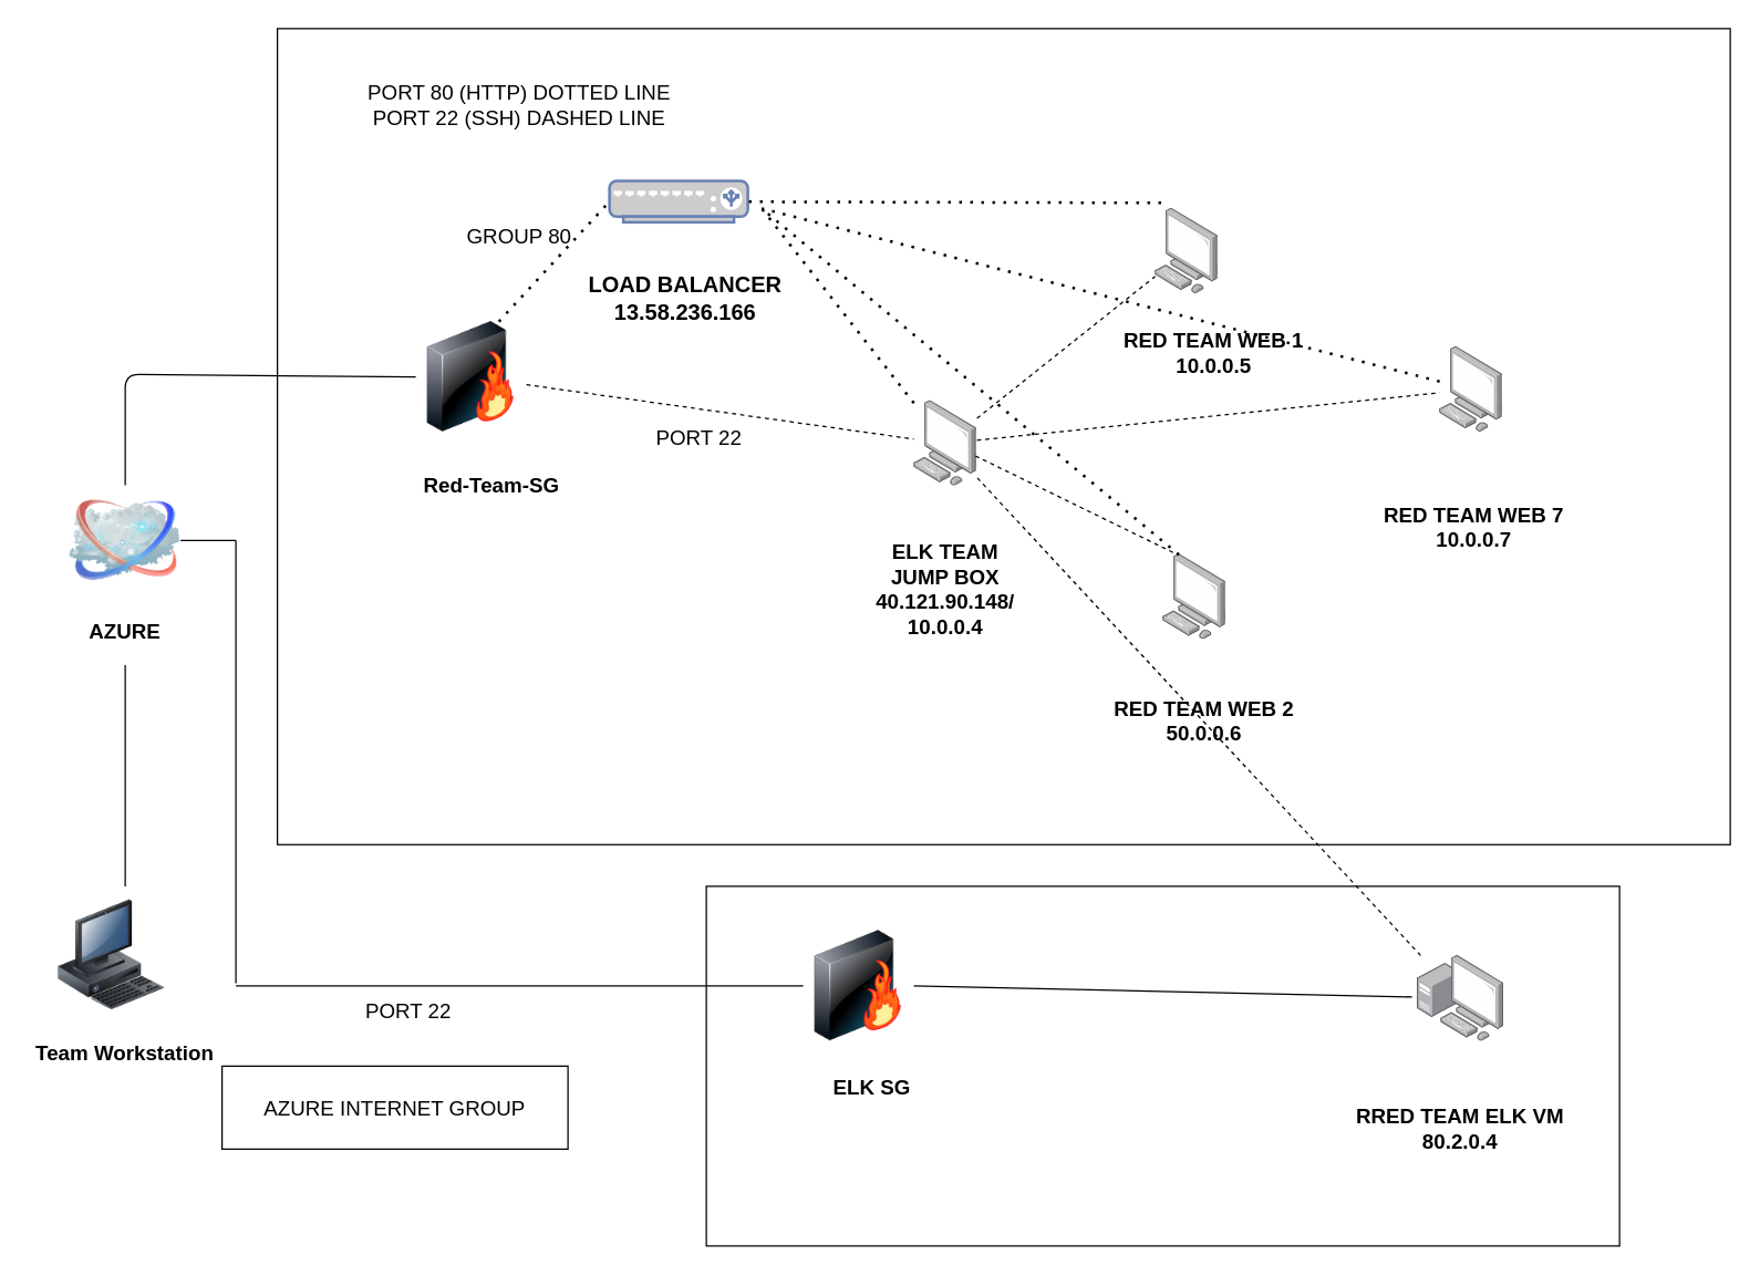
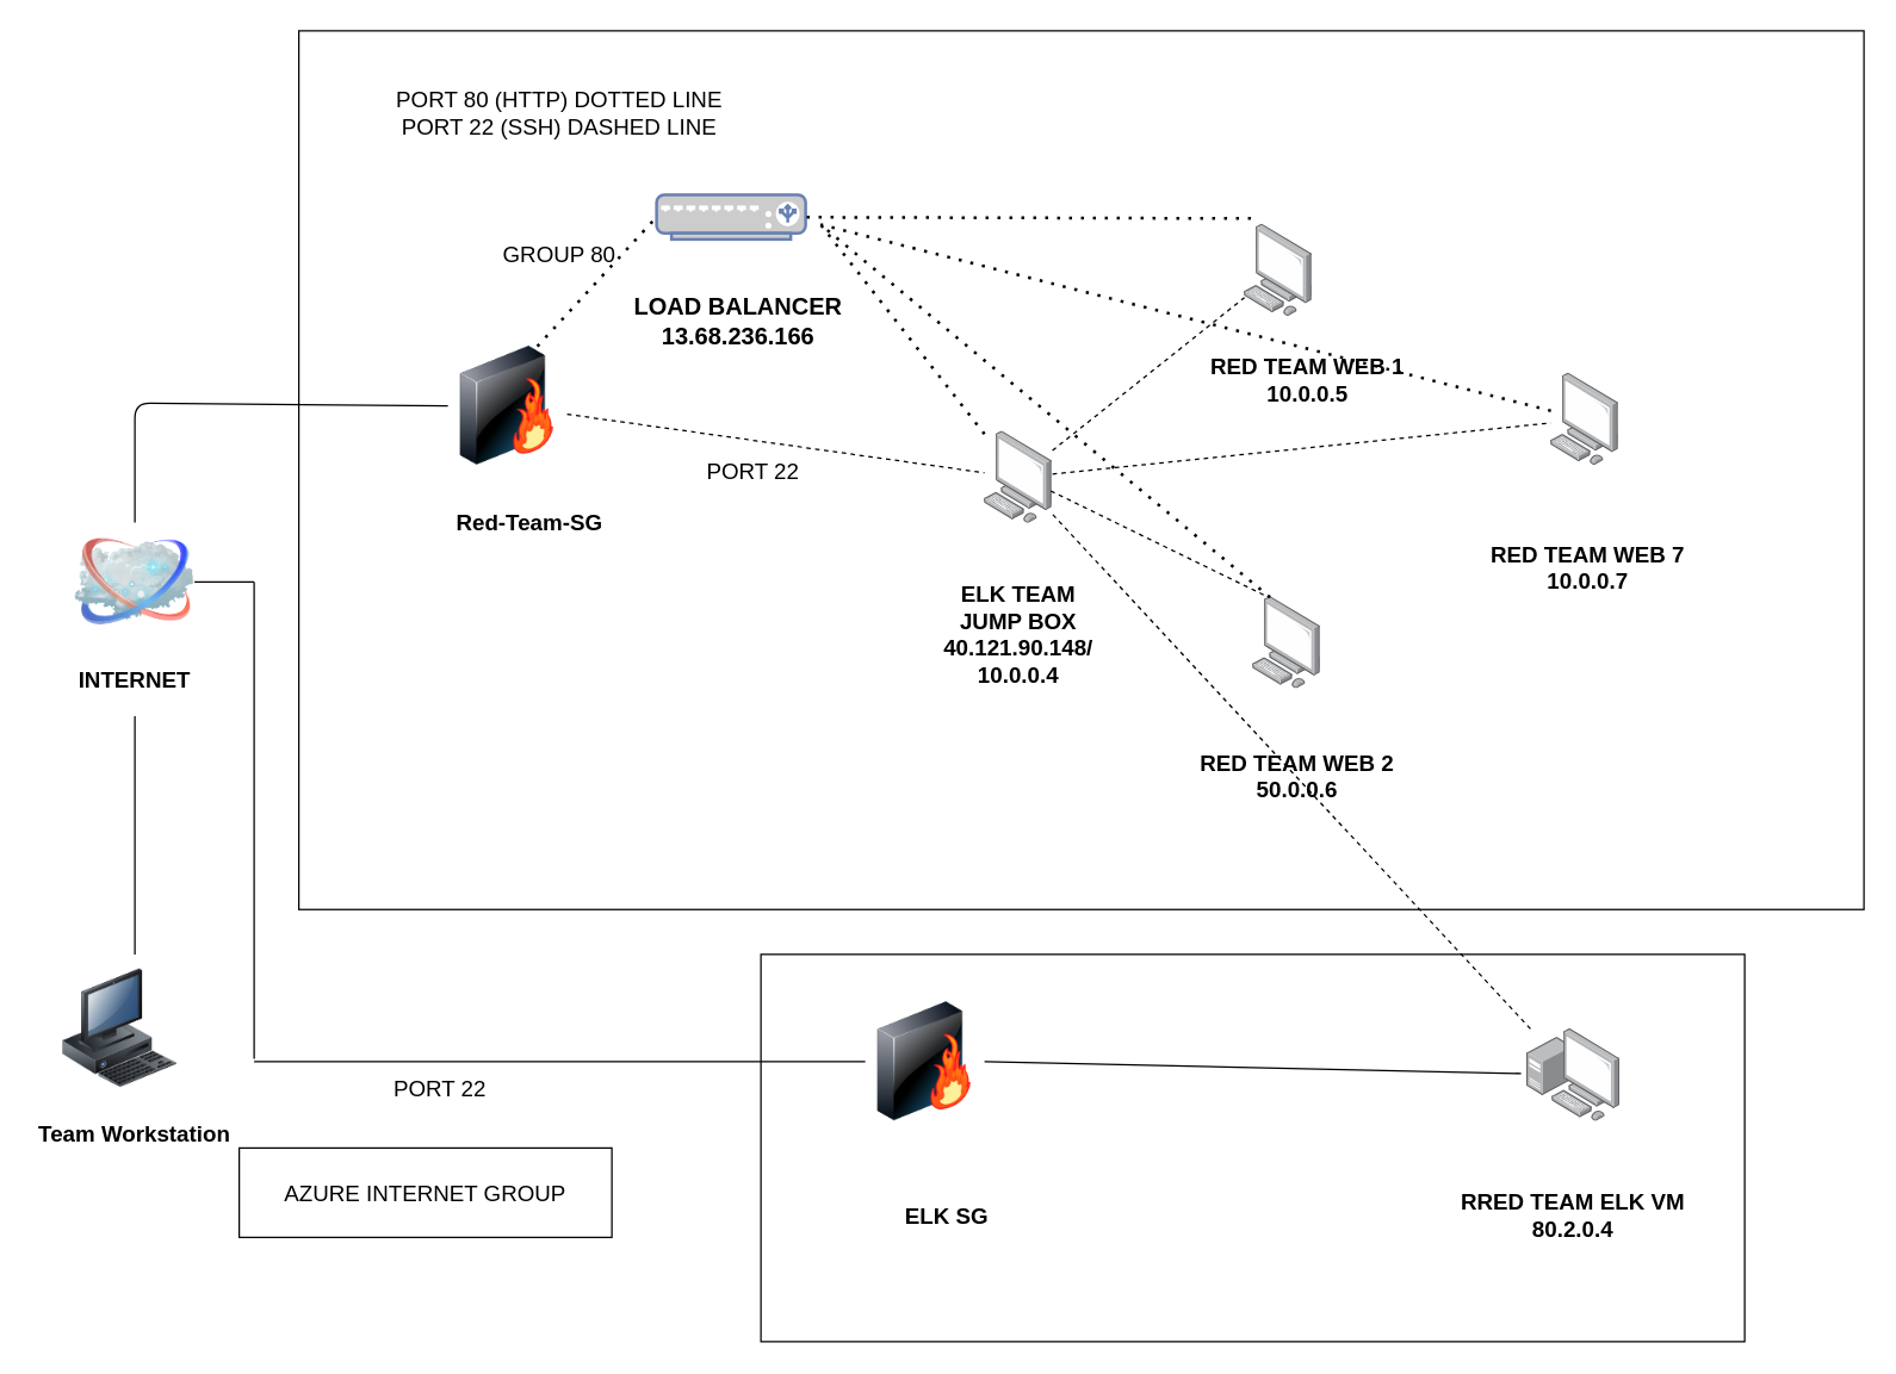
- <mxCell id="14" value="&lt;span style=&quot;font-size: 16px&quot;&gt;LOAD BALANCER&lt;br&gt;13.58.236.166&lt;br&gt;&lt;/span&gt;" style="text;html=1;strokeColor=none;fillColor=none;align=center;verticalAlign=middle;whiteSpace=wrap;rounded=0;fontStyle=1" vertex="1" parent="1"><mxGeometry x="420" y="180" width="150" height="70" as="geometry" /></mxCell>
+ <mxCell id="14" value="&lt;span style=&quot;font-size: 16px&quot;&gt;LOAD BALANCER&lt;br&gt;13.68.236.166&lt;br&gt;&lt;/span&gt;" style="text;html=1;strokeColor=none;fillColor=none;align=center;verticalAlign=middle;whiteSpace=wrap;rounded=0;fontStyle=1" vertex="1" parent="1"><mxGeometry x="420" y="180" width="150" height="70" as="geometry" /></mxCell>
- <mxCell id="8" value="AZURE" style="text;html=1;strokeColor=none;fillColor=none;align=center;verticalAlign=middle;whiteSpace=wrap;rounded=0;fontStyle=1;fontSize=15;" vertex="1" parent="1"><mxGeometry x="25" y="430" width="130" height="50" as="geometry" /></mxCell>
+ <mxCell id="8" value="INTERNET" style="text;html=1;strokeColor=none;fillColor=none;align=center;verticalAlign=middle;whiteSpace=wrap;rounded=0;fontStyle=1;fontSize=15;" vertex="1" parent="1"><mxGeometry x="25" y="430" width="130" height="50" as="geometry" /></mxCell>
- <mxCell id="26" value="ELK SG" style="text;html=1;strokeColor=none;fillColor=none;align=center;verticalAlign=middle;whiteSpace=wrap;rounded=0;fontSize=15;fontStyle=1" vertex="1" parent="1"><mxGeometry x="520" y="760" width="220" height="50" as="geometry" /></mxCell>
+ <mxCell id="26" value="ELK SG" style="text;html=1;strokeColor=none;fillColor=none;align=center;verticalAlign=middle;whiteSpace=wrap;rounded=0;fontSize=15;fontStyle=1" vertex="1" parent="1"><mxGeometry x="525" y="790" width="220" height="50" as="geometry" /></mxCell>
